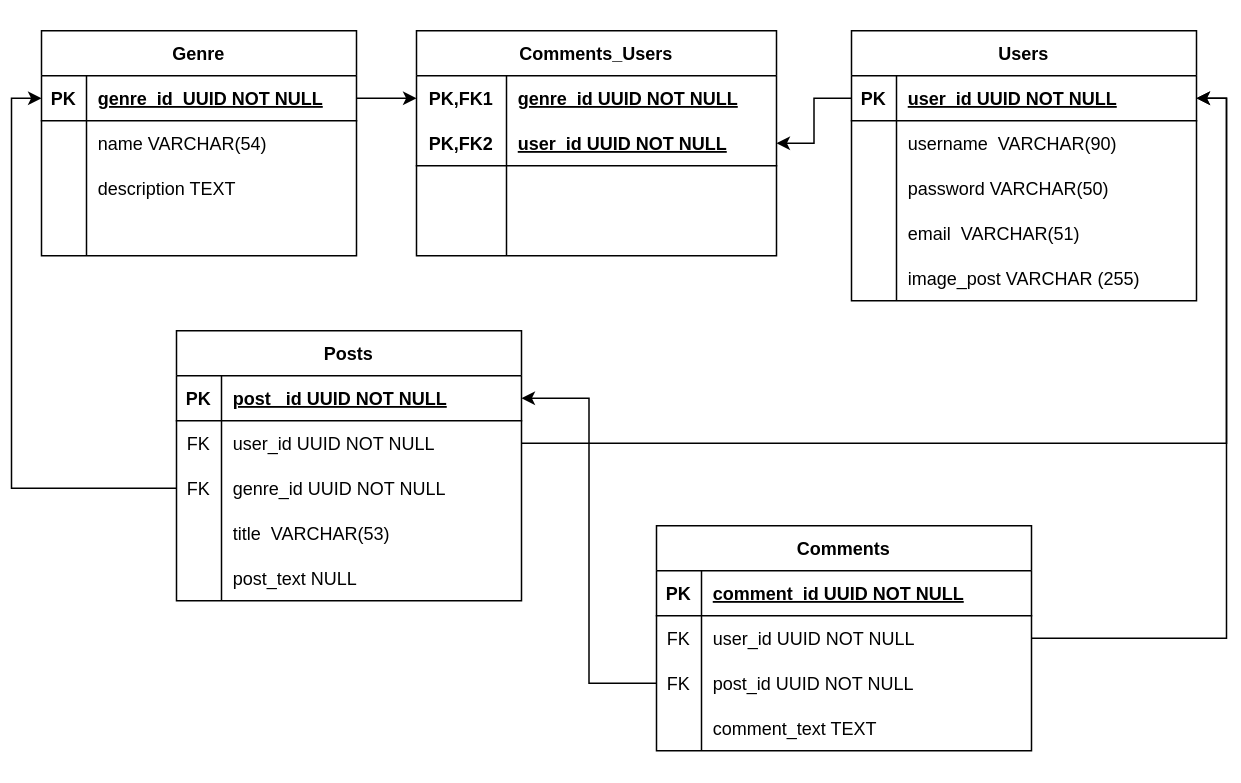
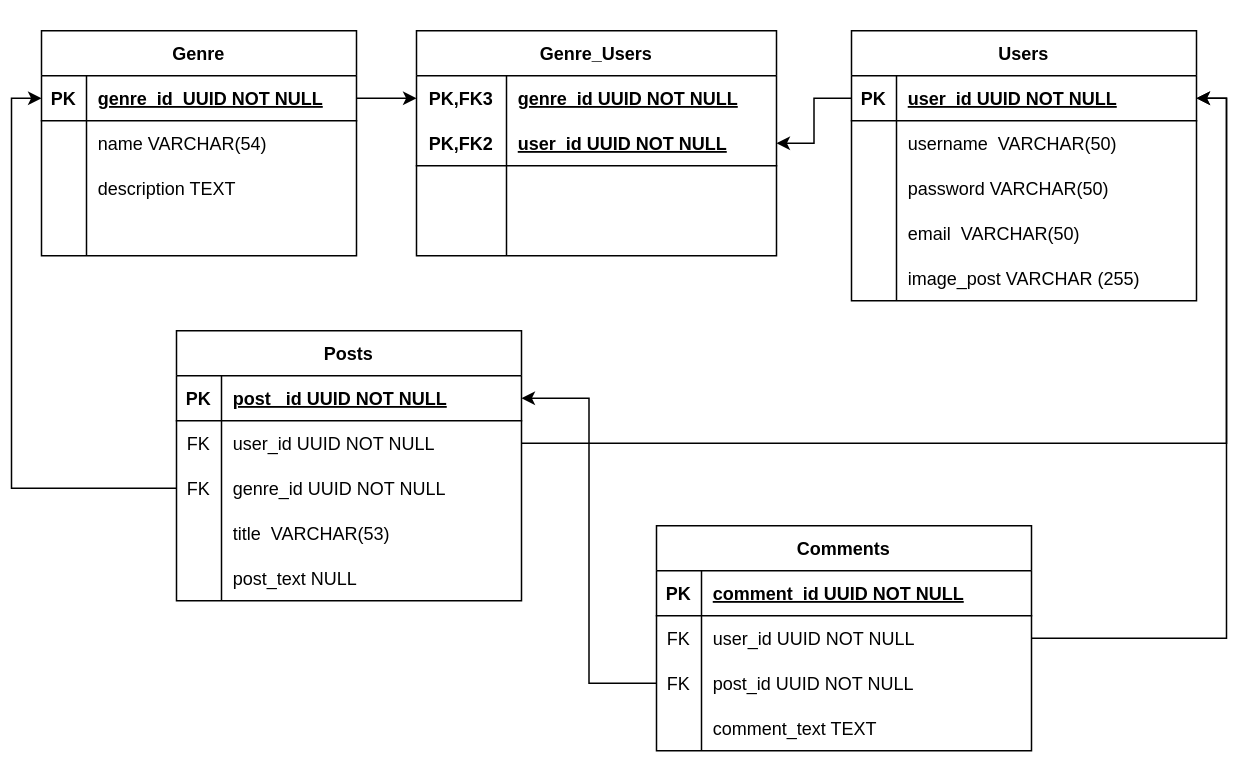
- <mxCell id="60" value="Comments_Users" style="shape=table;startSize=30;container=1;collapsible=1;childLayout=tableLayout;fixedRows=1;rowLines=0;fontStyle=1;align=center;resizeLast=1;" vertex="1" parent="1"><mxGeometry x="270" y="20" width="240" height="150" as="geometry" /></mxCell>
+ <mxCell id="60" value="Genre_Users" style="shape=table;startSize=30;container=1;collapsible=1;childLayout=tableLayout;fixedRows=1;rowLines=0;fontStyle=1;align=center;resizeLast=1;" vertex="1" parent="1"><mxGeometry x="270" y="20" width="240" height="150" as="geometry" /></mxCell>
- <mxCell id="62" value="PK,FK1" style="shape=partialRectangle;connectable=0;fillColor=none;top=0;left=0;bottom=0;right=0;fontStyle=1;overflow=hidden;" vertex="1" parent="61"><mxGeometry width="60" height="30" as="geometry"><mxRectangle width="60" height="30" as="alternateBounds" /></mxGeometry></mxCell>
+ <mxCell id="62" value="PK,FK3" style="shape=partialRectangle;connectable=0;fillColor=none;top=0;left=0;bottom=0;right=0;fontStyle=1;overflow=hidden;" vertex="1" parent="61"><mxGeometry width="60" height="30" as="geometry"><mxRectangle width="60" height="30" as="alternateBounds" /></mxGeometry></mxCell>
- <mxCell id="50" value="username  VARCHAR(90)" style="shape=partialRectangle;connectable=0;fillColor=none;top=0;left=0;bottom=0;right=0;align=left;spacingLeft=6;overflow=hidden;" vertex="1" parent="48"><mxGeometry x="30" width="200" height="30" as="geometry"><mxRectangle width="200" height="30" as="alternateBounds" /></mxGeometry></mxCell>
+ <mxCell id="50" value="username  VARCHAR(50)" style="shape=partialRectangle;connectable=0;fillColor=none;top=0;left=0;bottom=0;right=0;align=left;spacingLeft=6;overflow=hidden;" vertex="1" parent="48"><mxGeometry x="30" width="200" height="30" as="geometry"><mxRectangle width="200" height="30" as="alternateBounds" /></mxGeometry></mxCell>
- <mxCell id="56" value="email  VARCHAR(51)" style="shape=partialRectangle;connectable=0;fillColor=none;top=0;left=0;bottom=0;right=0;align=left;spacingLeft=6;overflow=hidden;" vertex="1" parent="54"><mxGeometry x="30" width="200" height="30" as="geometry"><mxRectangle width="200" height="30" as="alternateBounds" /></mxGeometry></mxCell>
+ <mxCell id="56" value="email  VARCHAR(50)" style="shape=partialRectangle;connectable=0;fillColor=none;top=0;left=0;bottom=0;right=0;align=left;spacingLeft=6;overflow=hidden;" vertex="1" parent="54"><mxGeometry x="30" width="200" height="30" as="geometry"><mxRectangle width="200" height="30" as="alternateBounds" /></mxGeometry></mxCell>
